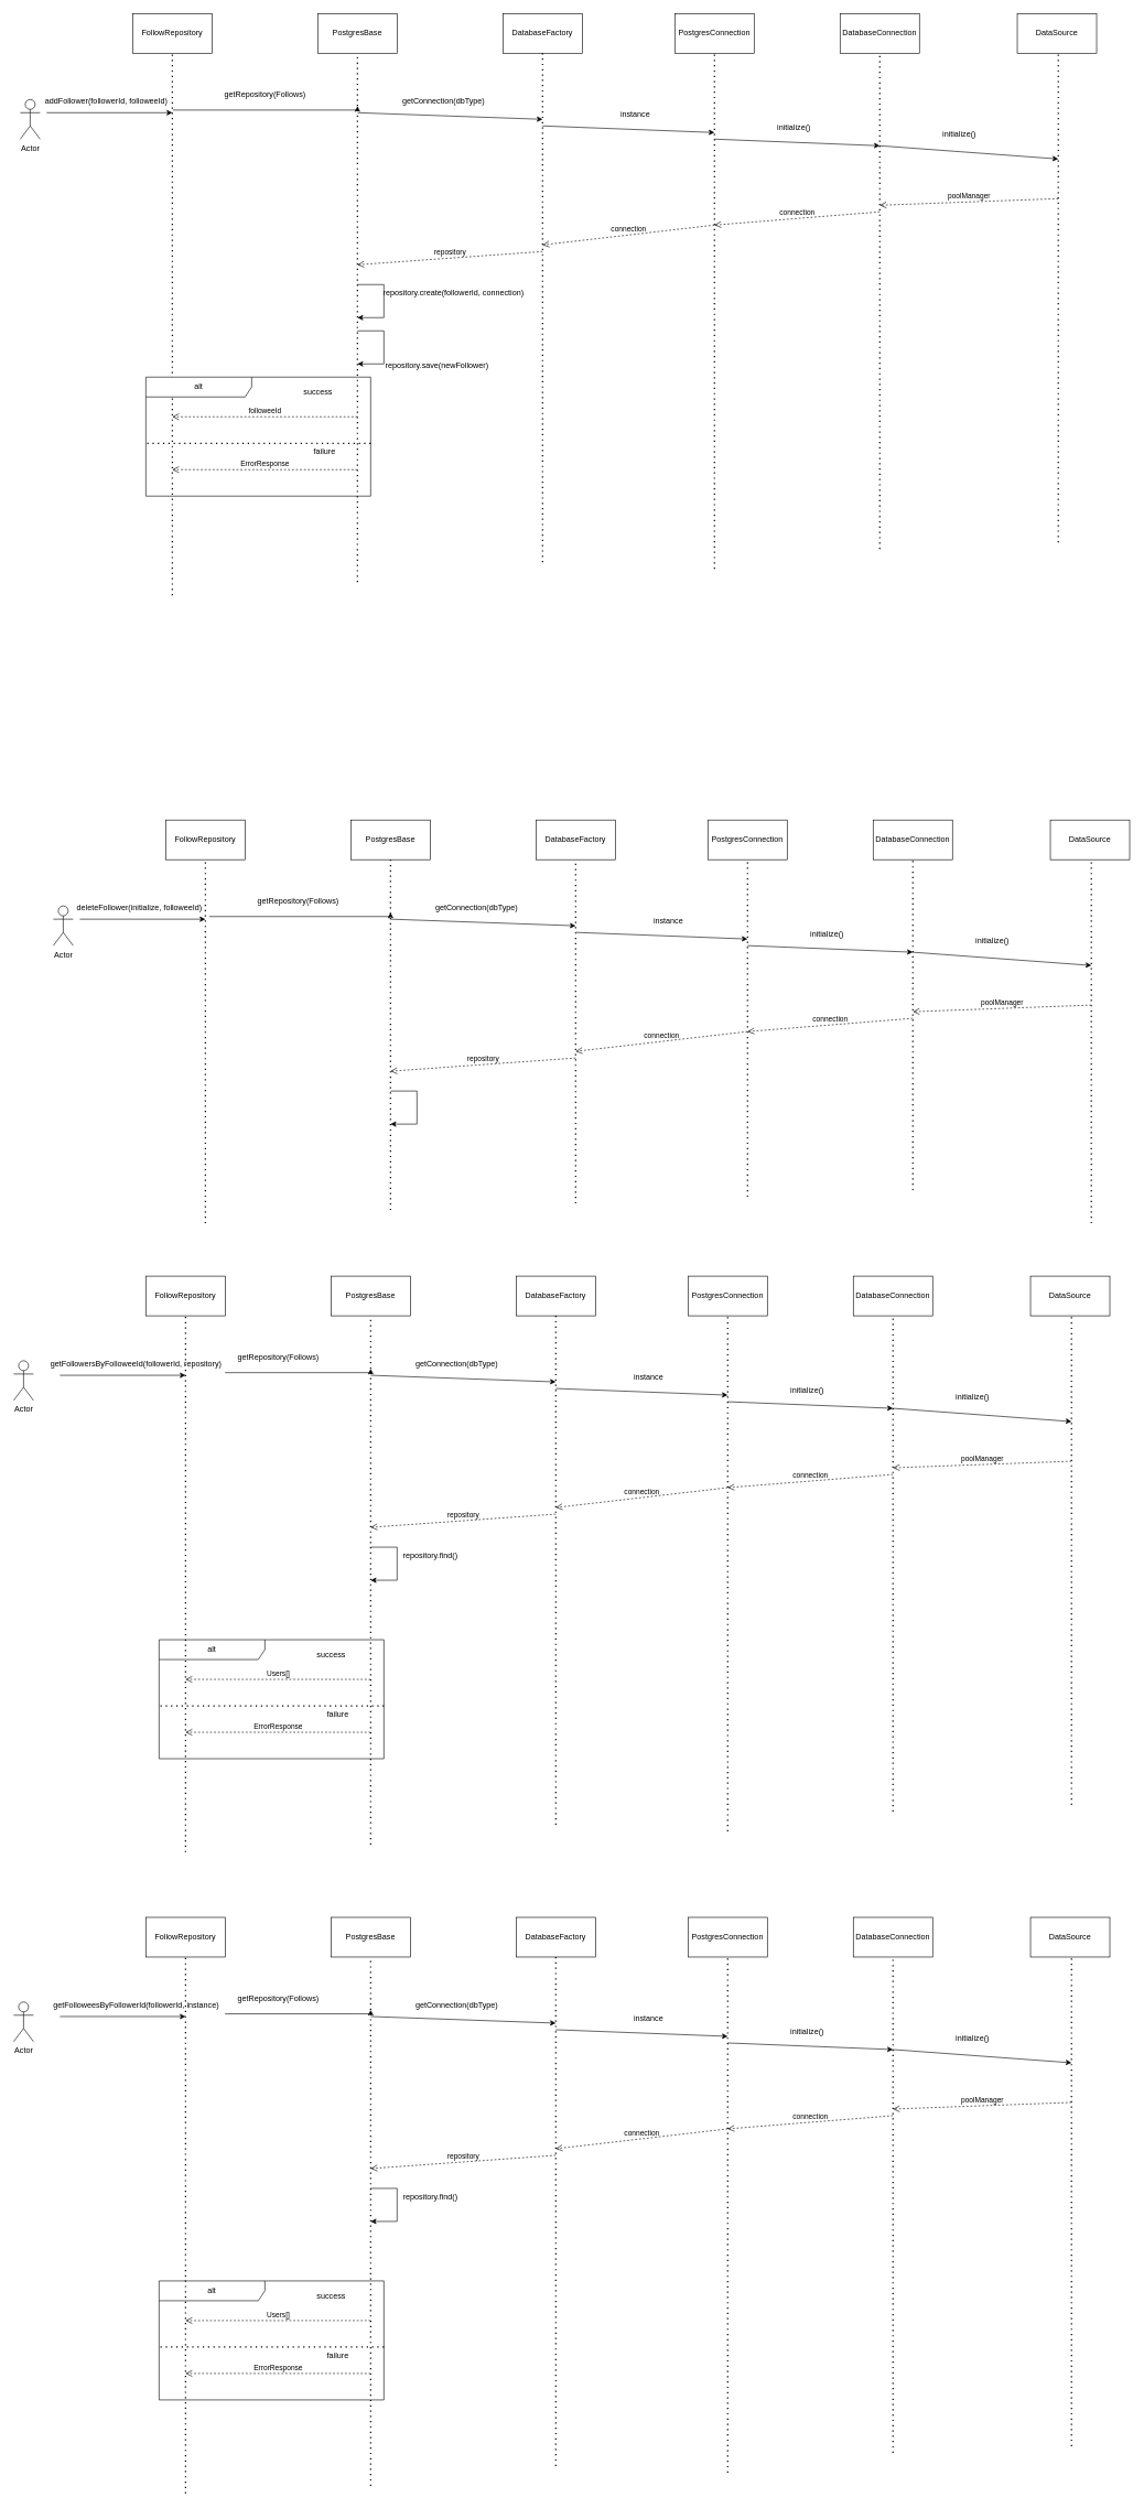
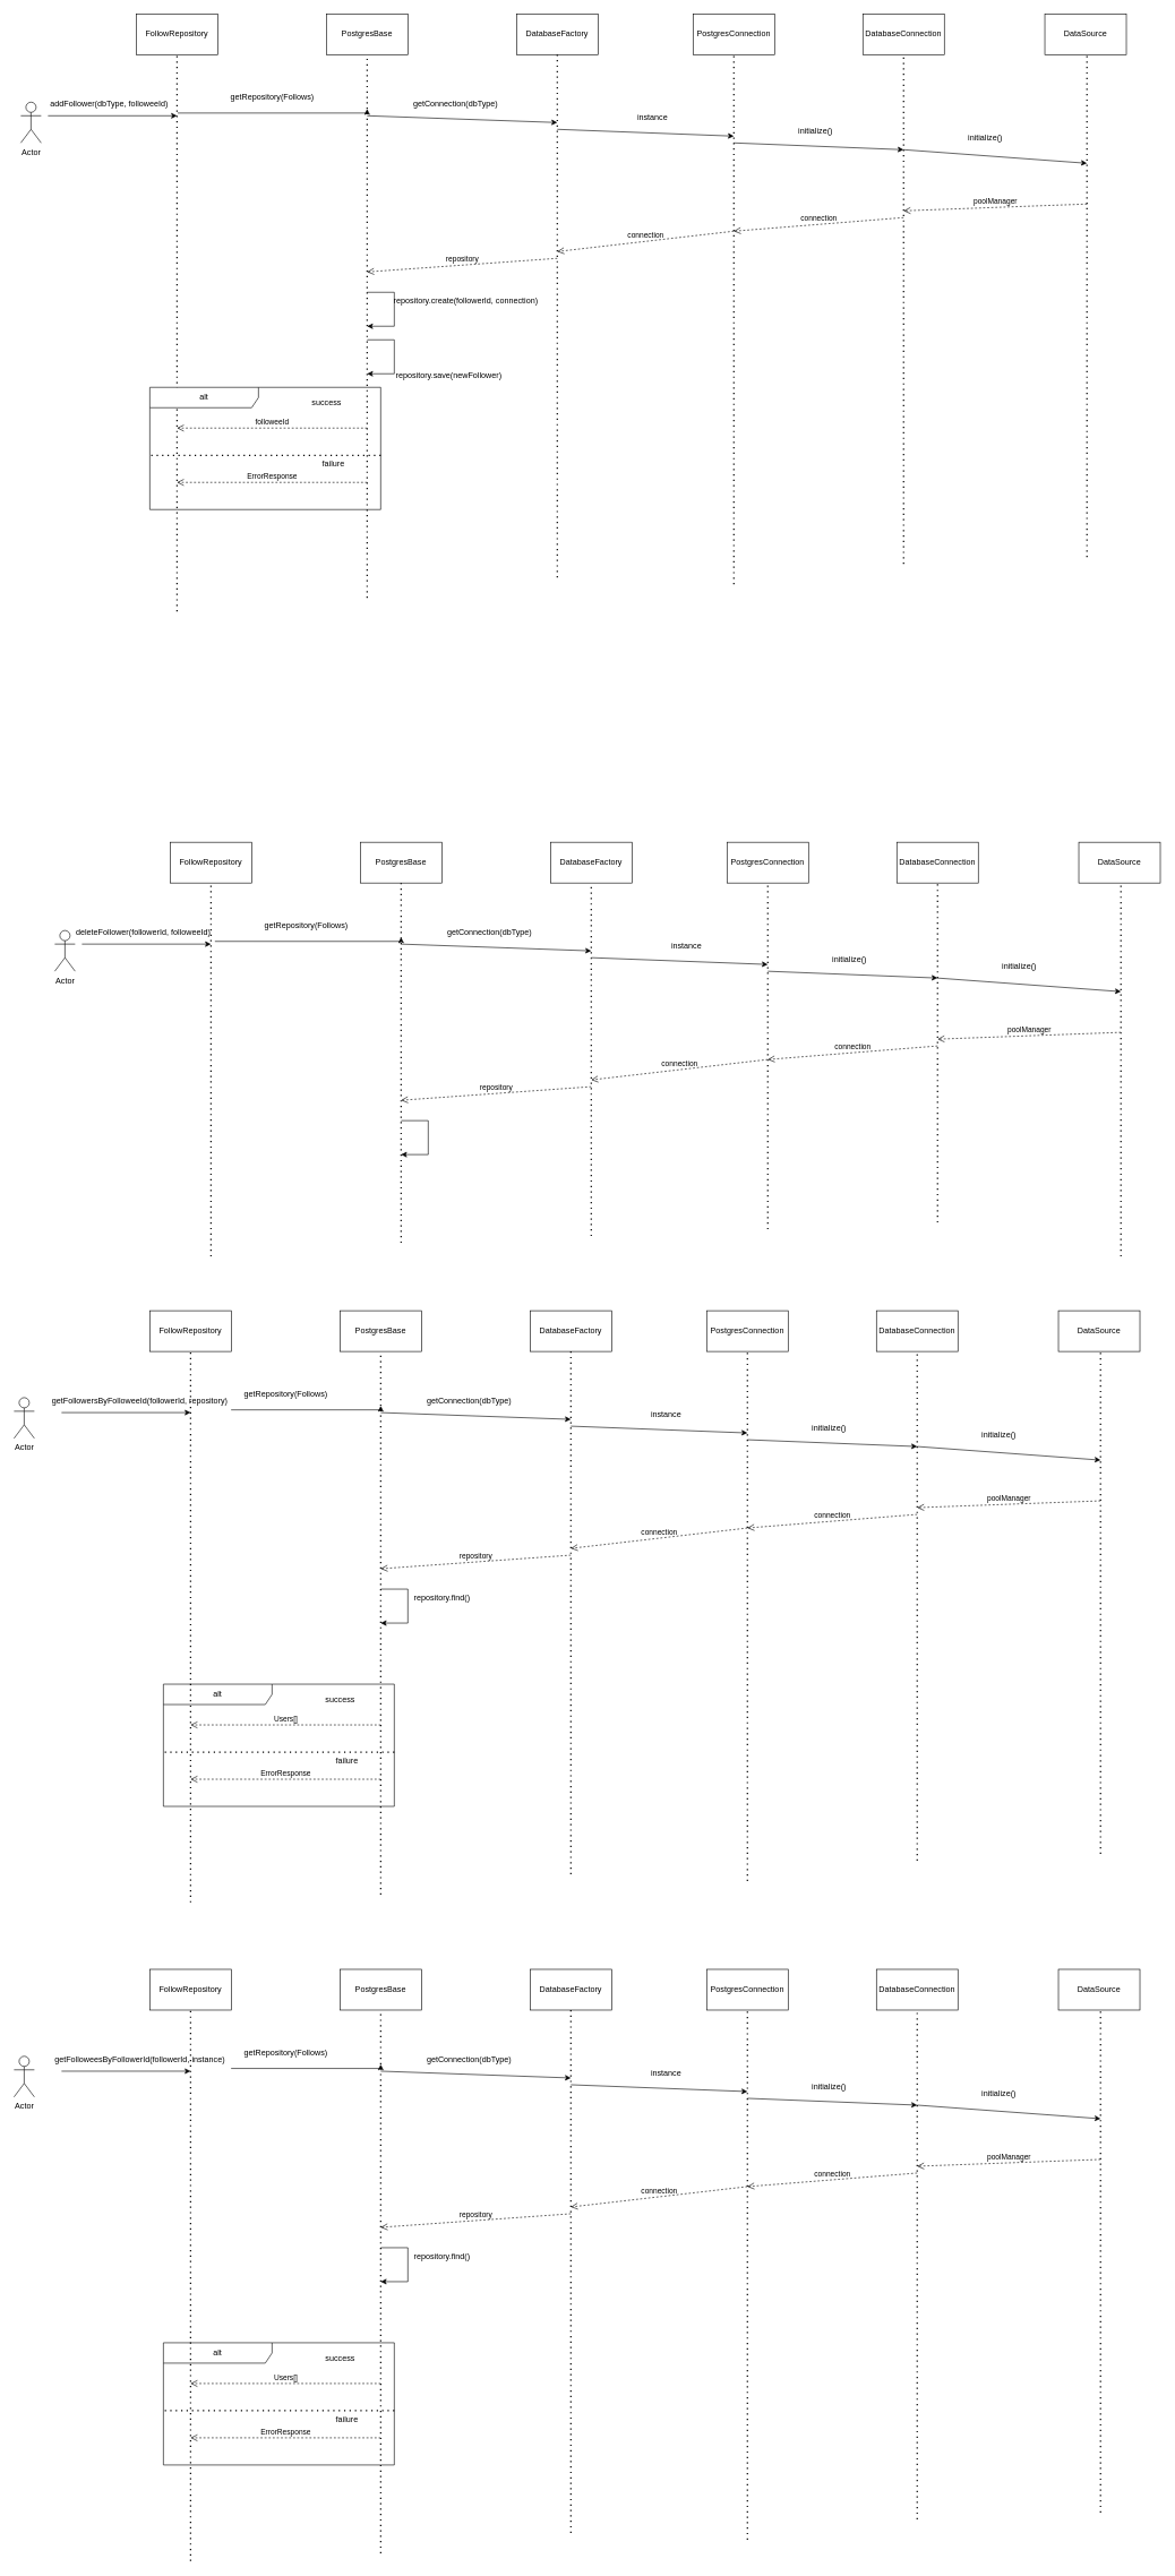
- <mxCell id="6" value="addFollower(followerId, followeeId)" style="text;html=1;align=center;verticalAlign=middle;resizable=0;points=[];autosize=1;strokeColor=none;fillColor=none;" vertex="1" parent="1"><mxGeometry x="55" y="138" width="210" height="30" as="geometry" /></mxCell>
+ <mxCell id="6" value="addFollower(dbType, followeeId)" style="text;html=1;align=center;verticalAlign=middle;resizable=0;points=[];autosize=1;strokeColor=none;fillColor=none;" vertex="1" parent="1"><mxGeometry x="55" y="138" width="210" height="30" as="geometry" /></mxCell>
- <mxCell id="45" value="deleteFollower(initialize, followeeId)" style="text;html=1;align=center;verticalAlign=middle;resizable=0;points=[];autosize=1;strokeColor=none;fillColor=none;" vertex="1" parent="1"><mxGeometry x="100" y="1358" width="220" height="30" as="geometry" /></mxCell>
+ <mxCell id="45" value="deleteFollower(followerId, followeeId)" style="text;html=1;align=center;verticalAlign=middle;resizable=0;points=[];autosize=1;strokeColor=none;fillColor=none;" vertex="1" parent="1"><mxGeometry x="100" y="1358" width="220" height="30" as="geometry" /></mxCell>
